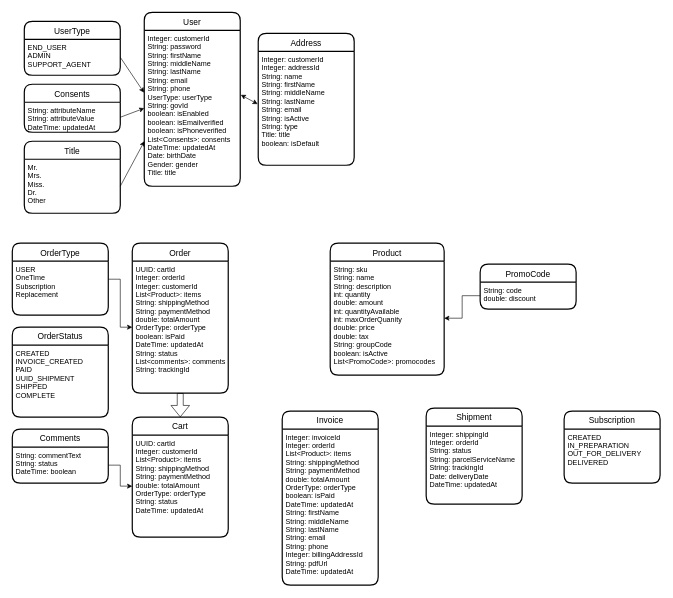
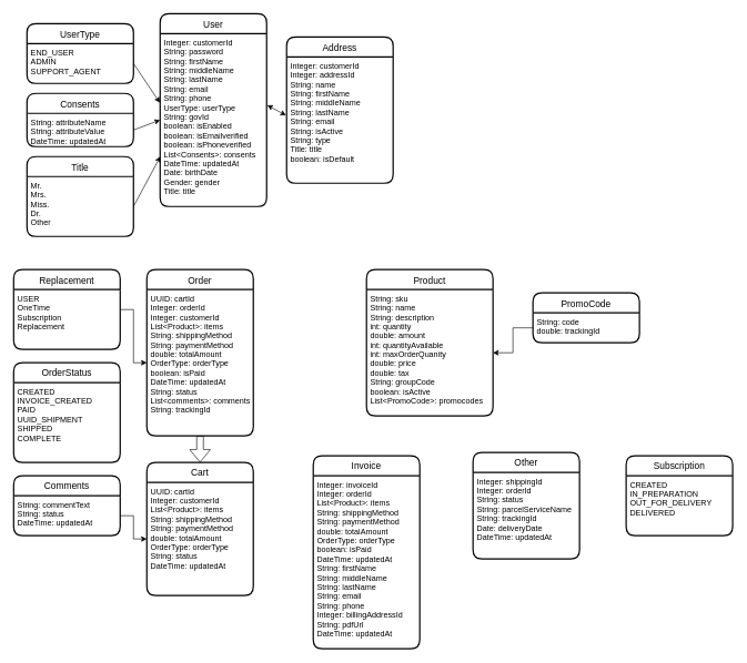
- <mxCell id="28" value="OrderType" style="swimlane;childLayout=stackLayout;horizontal=1;startSize=30;horizontalStack=0;rounded=1;fontSize=14;fontStyle=0;strokeWidth=2;resizeParent=0;resizeLast=1;shadow=0;dashed=0;align=center;" parent="1" vertex="1"><mxGeometry x="20" y="405" width="160" height="120" as="geometry" /></mxCell>
+ <mxCell id="28" value="Replacement" style="swimlane;childLayout=stackLayout;horizontal=1;startSize=30;horizontalStack=0;rounded=1;fontSize=14;fontStyle=0;strokeWidth=2;resizeParent=0;resizeLast=1;shadow=0;dashed=0;align=center;" parent="1" vertex="1"><mxGeometry x="20" y="405" width="160" height="120" as="geometry" /></mxCell>
- <mxCell id="41" value="String: code&#10;double: discount" style="align=left;strokeColor=none;fillColor=none;spacingLeft=4;fontSize=12;verticalAlign=top;resizable=0;rotatable=0;part=1;" parent="40" vertex="1"><mxGeometry y="30" width="160" height="45" as="geometry" /></mxCell>
+ <mxCell id="41" value="String: code&#10;double: trackingId" style="align=left;strokeColor=none;fillColor=none;spacingLeft=4;fontSize=12;verticalAlign=top;resizable=0;rotatable=0;part=1;" parent="40" vertex="1"><mxGeometry y="30" width="160" height="45" as="geometry" /></mxCell>
- <mxCell id="23" value="Shipment" style="swimlane;childLayout=stackLayout;horizontal=1;startSize=30;horizontalStack=0;rounded=1;fontSize=14;fontStyle=0;strokeWidth=2;resizeParent=0;resizeLast=1;shadow=0;dashed=0;align=center;" parent="1" vertex="1"><mxGeometry x="710" y="680" width="160" height="160" as="geometry" /></mxCell>
+ <mxCell id="23" value="Other" style="swimlane;childLayout=stackLayout;horizontal=1;startSize=30;horizontalStack=0;rounded=1;fontSize=14;fontStyle=0;strokeWidth=2;resizeParent=0;resizeLast=1;shadow=0;dashed=0;align=center;" parent="1" vertex="1"><mxGeometry x="710" y="680" width="160" height="160" as="geometry" /></mxCell>
- <mxCell id="32" value="String: commentText&#10;String: status&#10;DateTime: boolean" style="align=left;strokeColor=none;fillColor=none;spacingLeft=4;fontSize=12;verticalAlign=top;resizable=0;rotatable=0;part=1;" parent="31" vertex="1"><mxGeometry y="30" width="160" height="60" as="geometry" /></mxCell>
+ <mxCell id="32" value="String: commentText&#10;String: status&#10;DateTime: updatedAt" style="align=left;strokeColor=none;fillColor=none;spacingLeft=4;fontSize=12;verticalAlign=top;resizable=0;rotatable=0;part=1;" parent="31" vertex="1"><mxGeometry y="30" width="160" height="60" as="geometry" /></mxCell>
